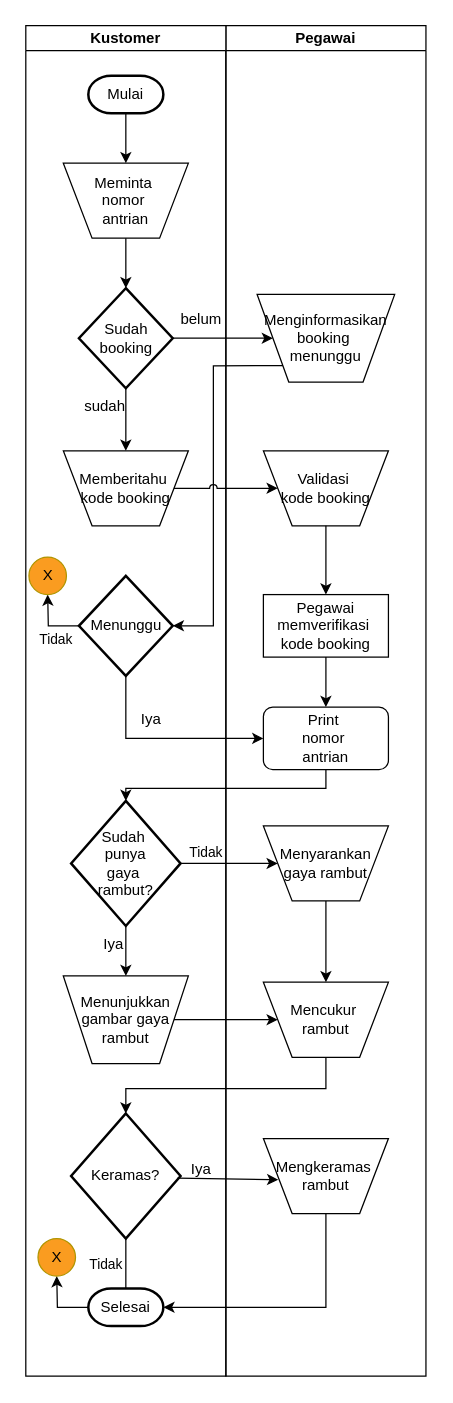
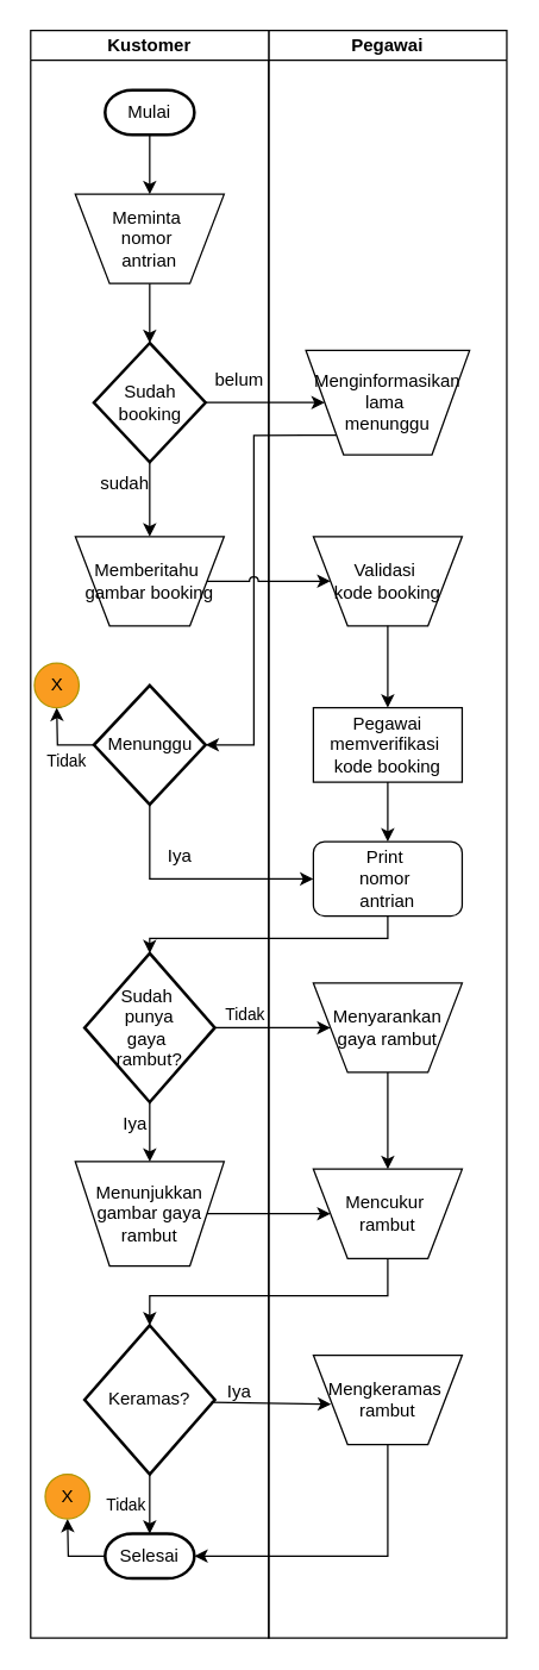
- <mxCell id="3" value="Menginfor&lt;span style=&quot;background-color: transparent; color: light-dark(rgb(0, 0, 0), rgb(255, 255, 255));&quot;&gt;masikan&lt;/span&gt;&lt;div&gt;&lt;div&gt;booking&amp;nbsp;&lt;/div&gt;&lt;div&gt;menunggu&lt;/div&gt;&lt;/div&gt;" style="verticalLabelPosition=middle;verticalAlign=middle;html=1;shape=trapezoid;perimeter=trapezoidPerimeter;whiteSpace=wrap;size=0.23;arcSize=10;flipV=1;labelPosition=center;align=center;" vertex="1" parent="2"><mxGeometry x="25" y="215" width="110" height="70" as="geometry" /></mxCell>
+ <mxCell id="3" value="Menginfor&lt;span style=&quot;background-color: transparent; color: light-dark(rgb(0, 0, 0), rgb(255, 255, 255));&quot;&gt;masikan&lt;/span&gt;&lt;div&gt;&lt;div&gt;lama&amp;nbsp;&lt;/div&gt;&lt;div&gt;menunggu&lt;/div&gt;&lt;/div&gt;" style="verticalLabelPosition=middle;verticalAlign=middle;html=1;shape=trapezoid;perimeter=trapezoidPerimeter;whiteSpace=wrap;size=0.23;arcSize=10;flipV=1;labelPosition=center;align=center;" vertex="1" parent="2"><mxGeometry x="25" y="215" width="110" height="70" as="geometry" /></mxCell>
- <mxCell id="32" value="Memberitahu&amp;nbsp;&lt;div&gt;kode booking&lt;/div&gt;" style="verticalLabelPosition=middle;verticalAlign=middle;html=1;shape=trapezoid;perimeter=trapezoidPerimeter;whiteSpace=wrap;size=0.23;arcSize=10;flipV=1;labelPosition=center;align=center;" vertex="1" parent="29"><mxGeometry x="30" y="340" width="100" height="60" as="geometry" /></mxCell>
+ <mxCell id="32" value="Memberitahu&amp;nbsp;&lt;div&gt;gambar booking&lt;/div&gt;" style="verticalLabelPosition=middle;verticalAlign=middle;html=1;shape=trapezoid;perimeter=trapezoidPerimeter;whiteSpace=wrap;size=0.23;arcSize=10;flipV=1;labelPosition=center;align=center;" vertex="1" parent="29"><mxGeometry x="30" y="340" width="100" height="60" as="geometry" /></mxCell>
- <mxCell id="22" value="" style="endArrow=none;html=1;rounded=0;exitX=0.5;exitY=1;exitDx=0;exitDy=0;exitPerimeter=0;entryX=0.5;entryY=0;entryDx=0;entryDy=0;entryPerimeter=0;" edge="1" parent="2" source="18" target="19"><mxGeometry width="50" height="50" relative="1" as="geometry"><mxPoint x="300" y="420" as="sourcePoint" /><mxPoint x="290" y="470" as="targetPoint" /></mxGeometry></mxCell>
+ <mxCell id="22" value="" style="endArrow=classic;html=1;rounded=0;exitX=0.5;exitY=1;exitDx=0;exitDy=0;exitPerimeter=0;entryX=0.5;entryY=0;entryDx=0;entryDy=0;entryPerimeter=0;" edge="1" parent="2" source="18" target="19"><mxGeometry width="50" height="50" relative="1" as="geometry"><mxPoint x="300" y="420" as="sourcePoint" /><mxPoint x="290" y="470" as="targetPoint" /></mxGeometry></mxCell>
